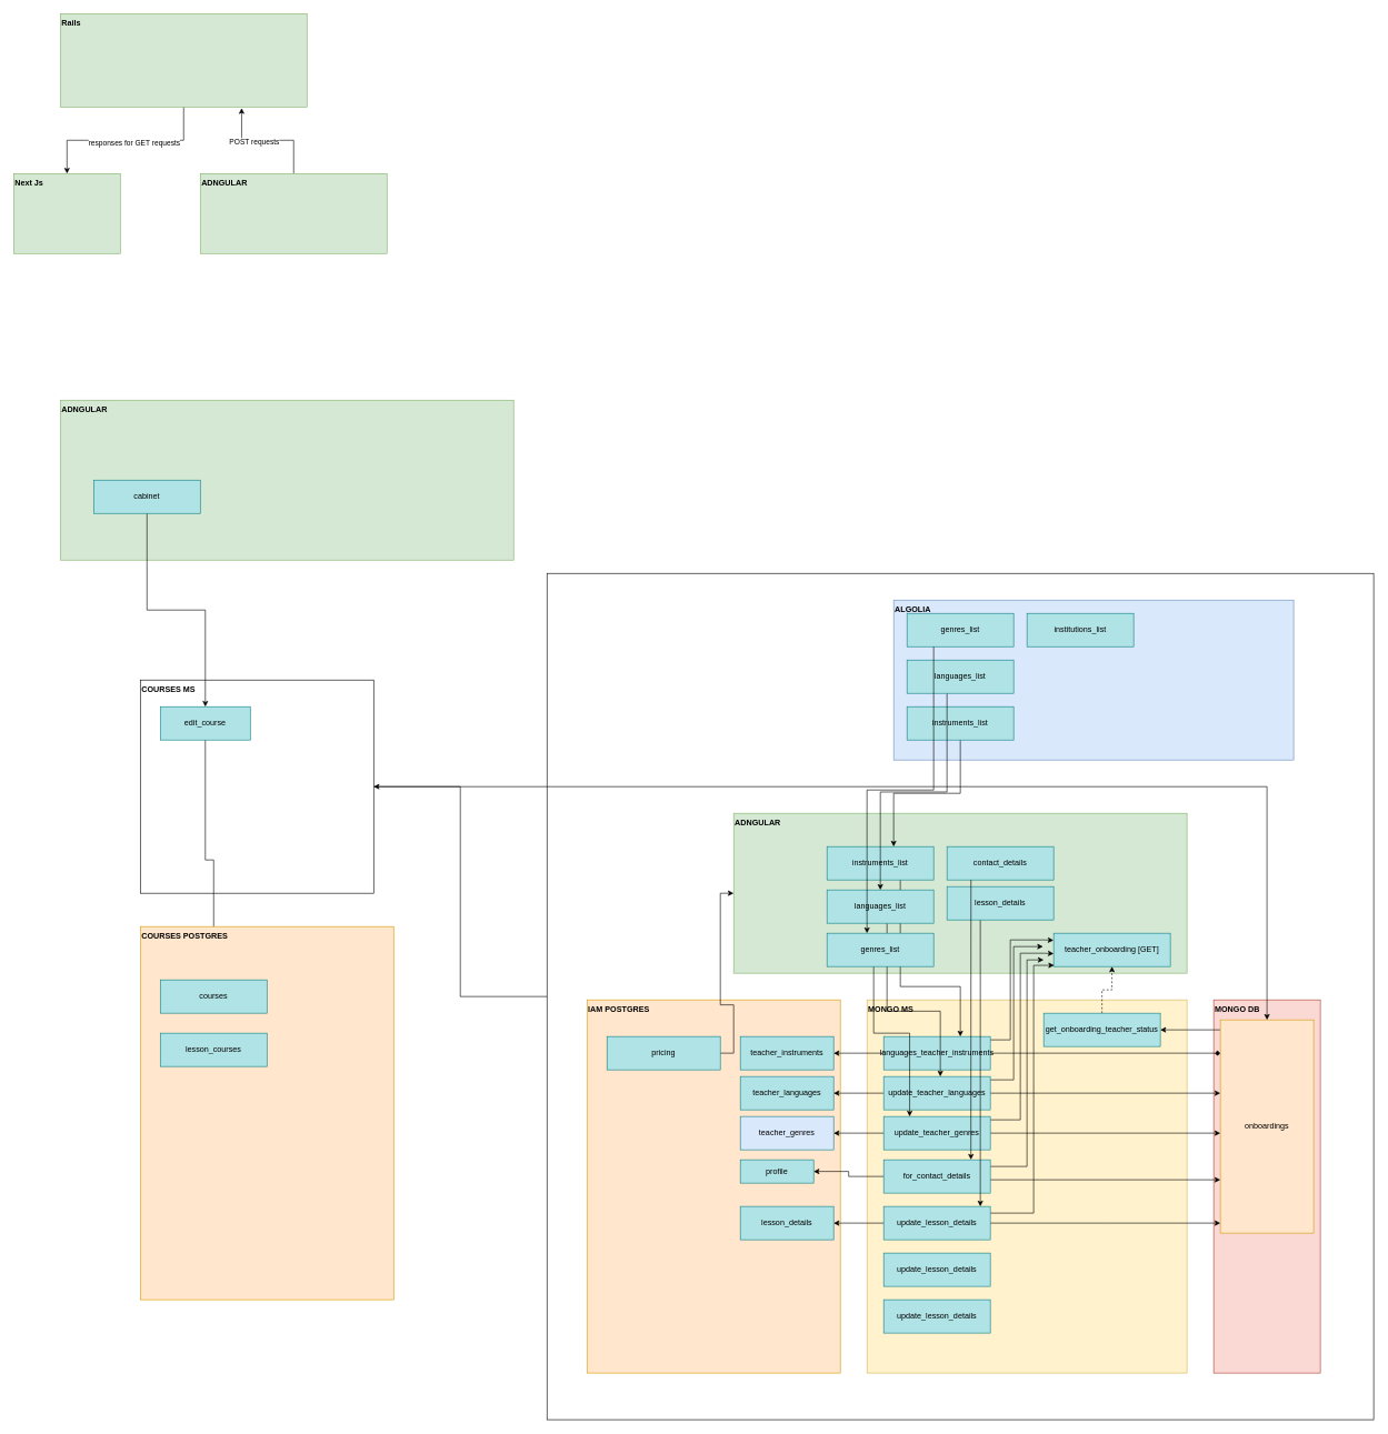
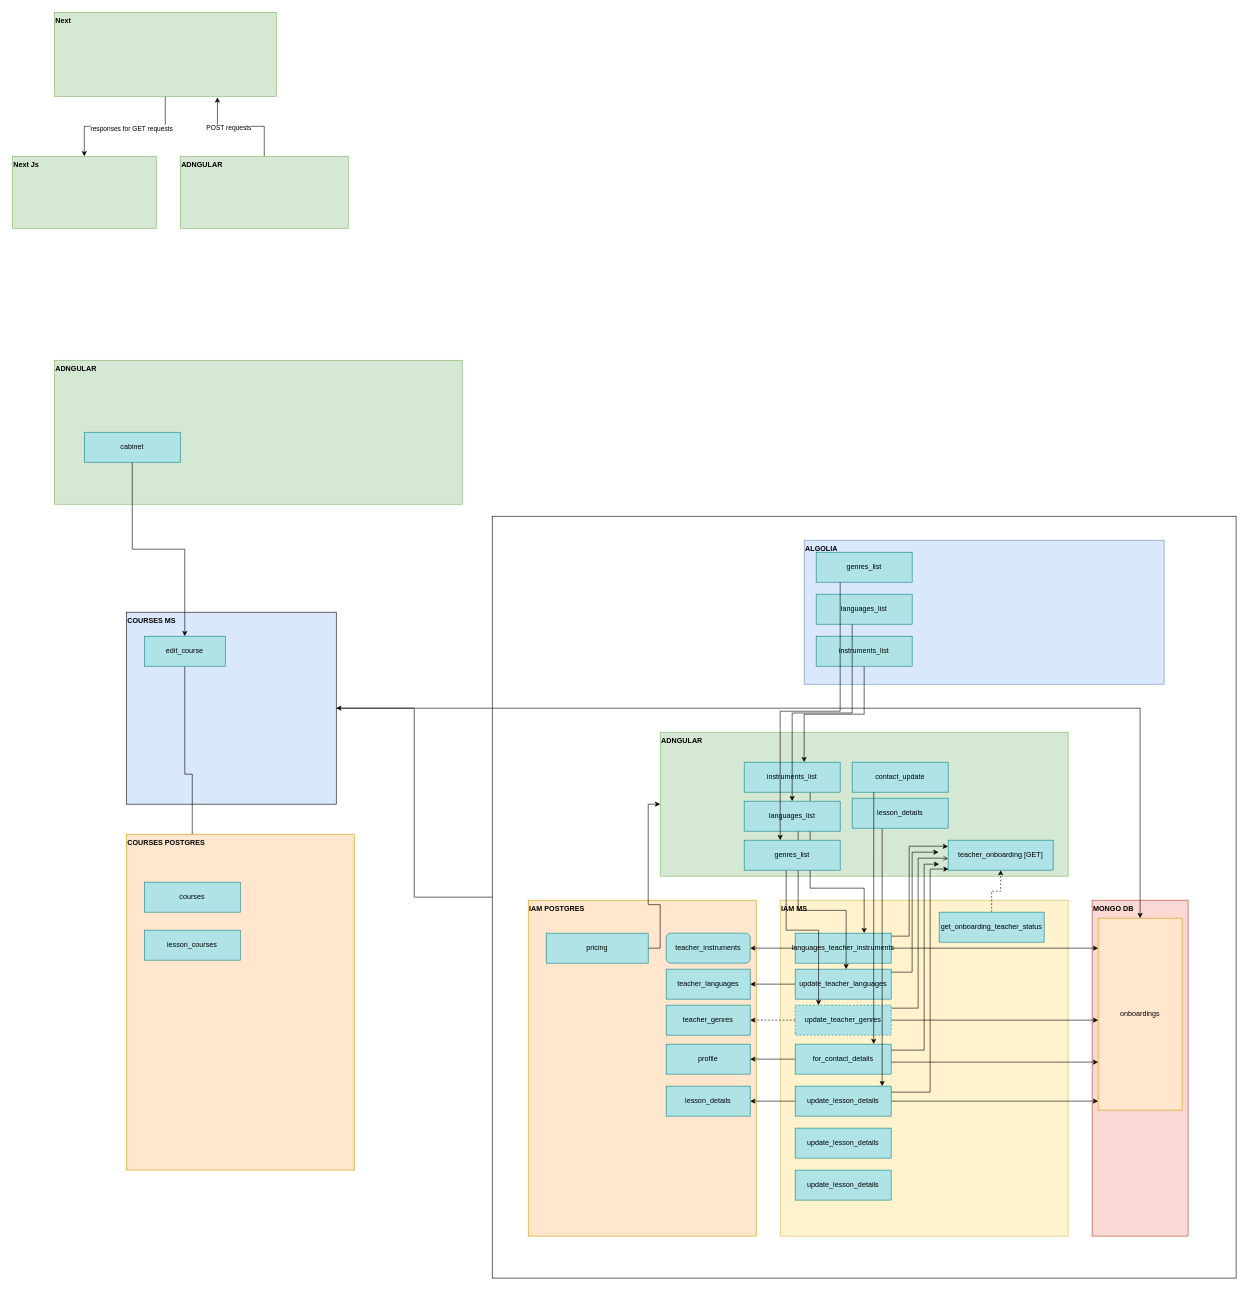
- <mxCell id="76" value="&lt;b&gt;Rails&lt;/b&gt;" style="rounded=0;whiteSpace=wrap;html=1;fillColor=#d5e8d4;strokeColor=#82b366;align=left;verticalAlign=top;" vertex="1" parent="1"><mxGeometry x="90" y="20" width="370" height="140" as="geometry" /></mxCell>
+ <mxCell id="76" value="&lt;b&gt;Next&lt;/b&gt;" style="rounded=0;whiteSpace=wrap;html=1;fillColor=#d5e8d4;strokeColor=#82b366;align=left;verticalAlign=top;" vertex="1" parent="1"><mxGeometry x="90" y="20" width="370" height="140" as="geometry" /></mxCell>
- <mxCell id="70" value="&lt;b&gt;Next Js&lt;/b&gt;" style="rounded=0;whiteSpace=wrap;html=1;fillColor=#d5e8d4;strokeColor=#82b366;align=left;verticalAlign=top;" vertex="1" parent="1"><mxGeometry x="20" y="260" width="160" height="120" as="geometry" /></mxCell>
+ <mxCell id="70" value="&lt;b&gt;Next Js&lt;/b&gt;" style="rounded=0;whiteSpace=wrap;html=1;fillColor=#d5e8d4;strokeColor=#82b366;align=left;verticalAlign=top;" vertex="1" parent="1"><mxGeometry x="20" y="260" width="240" height="120" as="geometry" /></mxCell>
- <mxCell id="57" value="institutions_list" style="rounded=0;whiteSpace=wrap;html=1;fillColor=#b0e3e6;strokeColor=#0e8088;" parent="1" vertex="1"><mxGeometry x="1540" y="920" width="160" height="50" as="geometry" /></mxCell>
- <mxCell id="56" value="&lt;b&gt;COURSES MS&lt;/b&gt;" style="rounded=0;whiteSpace=wrap;html=1;align=left;verticalAlign=top;" parent="1" vertex="1"><mxGeometry x="210" y="1020" width="350" height="320" as="geometry" /></mxCell>
+ <mxCell id="56" value="&lt;b&gt;COURSES MS&lt;/b&gt;" style="rounded=0;whiteSpace=wrap;html=1;align=left;verticalAlign=top;fillColor=#dae8fc;" parent="1" vertex="1"><mxGeometry x="210" y="1020" width="350" height="320" as="geometry" /></mxCell>
- <mxCell id="41" value="contact_details" style="rounded=0;whiteSpace=wrap;html=1;fillColor=#b0e3e6;strokeColor=#0e8088;" parent="1" vertex="1"><mxGeometry x="1420" y="1270" width="160" height="50" as="geometry" /></mxCell>
+ <mxCell id="41" value="contact_update" style="rounded=0;whiteSpace=wrap;html=1;fillColor=#b0e3e6;strokeColor=#0e8088;" parent="1" vertex="1"><mxGeometry x="1420" y="1270" width="160" height="50" as="geometry" /></mxCell>
- <mxCell id="29" style="edgeStyle=orthogonalEdgeStyle;rounded=0;orthogonalLoop=1;jettySize=auto;html=1;entryX=0;entryY=0.612;entryDx=0;entryDy=0;entryPerimeter=0;" parent="1" source="31" target="22" edge="1"><mxGeometry relative="1" as="geometry"><Array as="points"><mxPoint x="1530" y="1680" /><mxPoint x="1530" y="1430" /><mxPoint x="1565" y="1430" /></Array></mxGeometry></mxCell>
+ <mxCell id="29" style="edgeStyle=orthogonalEdgeStyle;rounded=0;orthogonalLoop=1;jettySize=auto;html=1;entryX=0;entryY=0.612;entryDx=0;entryDy=0;entryPerimeter=0;endArrow=open;" parent="1" source="31" target="22" edge="1"><mxGeometry relative="1" as="geometry"><Array as="points"><mxPoint x="1530" y="1680" /><mxPoint x="1530" y="1430" /><mxPoint x="1565" y="1430" /></Array></mxGeometry></mxCell>
- <mxCell id="6" value="&lt;b&gt;MONGO MS&lt;/b&gt;" style="rounded=0;whiteSpace=wrap;html=1;fillColor=#fff2cc;strokeColor=#d6b656;align=left;verticalAlign=top;" parent="1" vertex="1"><mxGeometry x="1300" y="1500" width="480" height="560" as="geometry" /></mxCell>
+ <mxCell id="6" value="&lt;b&gt;IAM MS&lt;/b&gt;" style="rounded=0;whiteSpace=wrap;html=1;fillColor=#fff2cc;strokeColor=#d6b656;align=left;verticalAlign=top;" parent="1" vertex="1"><mxGeometry x="1300" y="1500" width="480" height="560" as="geometry" /></mxCell>
- <mxCell id="9" style="edgeStyle=orthogonalEdgeStyle;rounded=0;orthogonalLoop=1;jettySize=auto;html=1;" parent="1" source="10" target="40" edge="1"><mxGeometry relative="1" as="geometry"><Array as="points"><mxPoint x="1780" y="1545" /><mxPoint x="1780" y="1545" /></Array></mxGeometry></mxCell>
- <mxCell id="11" value="teacher_instruments" style="rounded=0;whiteSpace=wrap;html=1;fillColor=#b0e3e6;strokeColor=#0e8088;" parent="1" vertex="1"><mxGeometry x="1110" y="1555" width="140" height="50" as="geometry" /></mxCell>
+ <mxCell id="11" value="teacher_instruments" style="whiteSpace=wrap;html=1;fillColor=#b0e3e6;strokeColor=#0e8088;rounded=1;" parent="1" vertex="1"><mxGeometry x="1110" y="1555" width="140" height="50" as="geometry" /></mxCell>
- <mxCell id="18" style="edgeStyle=orthogonalEdgeStyle;rounded=0;orthogonalLoop=1;jettySize=auto;html=1;endArrow=diamond;" parent="1" source="20" target="10" edge="1"><mxGeometry relative="1" as="geometry"><Array as="points"><mxPoint x="1860" y="1600" /></Array></mxGeometry></mxCell>
+ <mxCell id="18" style="edgeStyle=orthogonalEdgeStyle;rounded=0;orthogonalLoop=1;jettySize=auto;html=1;" parent="1" source="20" target="10" edge="1"><mxGeometry relative="1" as="geometry"><Array as="points"><mxPoint x="1860" y="1600" /></Array></mxGeometry></mxCell>
- <mxCell id="25" style="edgeStyle=orthogonalEdgeStyle;rounded=0;orthogonalLoop=1;jettySize=auto;html=1;" parent="1" source="27" target="10" edge="1"><mxGeometry relative="1" as="geometry"><Array as="points"><mxPoint x="1880" y="1660" /></Array></mxGeometry></mxCell>
- <mxCell id="23" value="teacher_genres" style="rounded=0;whiteSpace=wrap;html=1;fillColor=#dae8fc;strokeColor=#0e8088;" parent="1" vertex="1"><mxGeometry x="1110" y="1675" width="140" height="50" as="geometry" /></mxCell>
+ <mxCell id="23" value="teacher_genres" style="rounded=0;whiteSpace=wrap;html=1;fillColor=#b0e3e6;strokeColor=#0e8088;" parent="1" vertex="1"><mxGeometry x="1110" y="1675" width="140" height="50" as="geometry" /></mxCell>
- <mxCell id="28" style="edgeStyle=orthogonalEdgeStyle;rounded=0;orthogonalLoop=1;jettySize=auto;html=1;entryX=1;entryY=0.5;entryDx=0;entryDy=0;" parent="1" source="31" target="23" edge="1"><mxGeometry relative="1" as="geometry" /></mxCell>
+ <mxCell id="28" style="edgeStyle=orthogonalEdgeStyle;rounded=0;orthogonalLoop=1;jettySize=auto;html=1;entryX=1;entryY=0.5;entryDx=0;entryDy=0;dashed=1;" parent="1" source="31" target="23" edge="1"><mxGeometry relative="1" as="geometry" /></mxCell>
- <mxCell id="31" value="update_teacher_genres" style="rounded=0;whiteSpace=wrap;html=1;fillColor=#b0e3e6;strokeColor=#0e8088;" parent="1" vertex="1"><mxGeometry x="1325" y="1675" width="160" height="50" as="geometry" /></mxCell>
+ <mxCell id="31" value="update_teacher_genres" style="rounded=0;whiteSpace=wrap;html=1;fillColor=#b0e3e6;strokeColor=#0e8088;dashed=1;" parent="1" vertex="1"><mxGeometry x="1325" y="1675" width="160" height="50" as="geometry" /></mxCell>
- <mxCell id="46" value="profile" style="rounded=0;whiteSpace=wrap;html=1;fillColor=#b0e3e6;strokeColor=#0e8088;" parent="1" vertex="1"><mxGeometry x="1110" y="1740" width="110" height="35" as="geometry" /></mxCell>
+ <mxCell id="46" value="profile" style="rounded=0;whiteSpace=wrap;html=1;fillColor=#b0e3e6;strokeColor=#0e8088;" parent="1" vertex="1"><mxGeometry x="1110" y="1740" width="140" height="50" as="geometry" /></mxCell>
